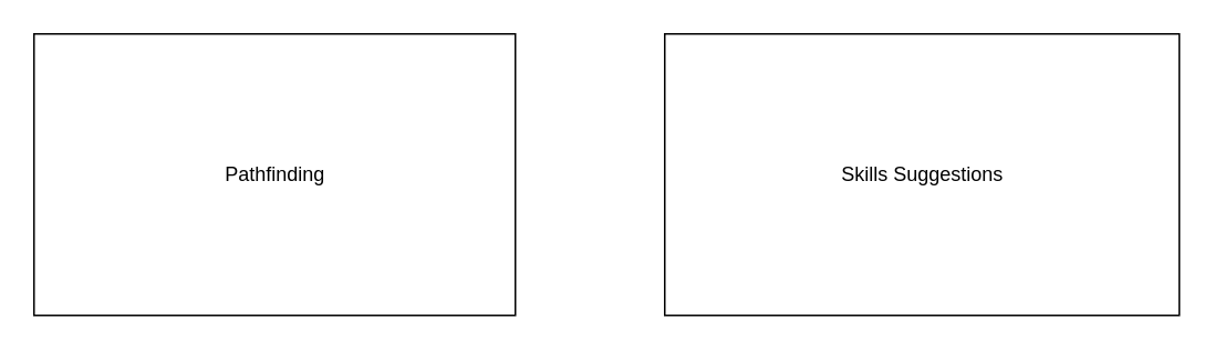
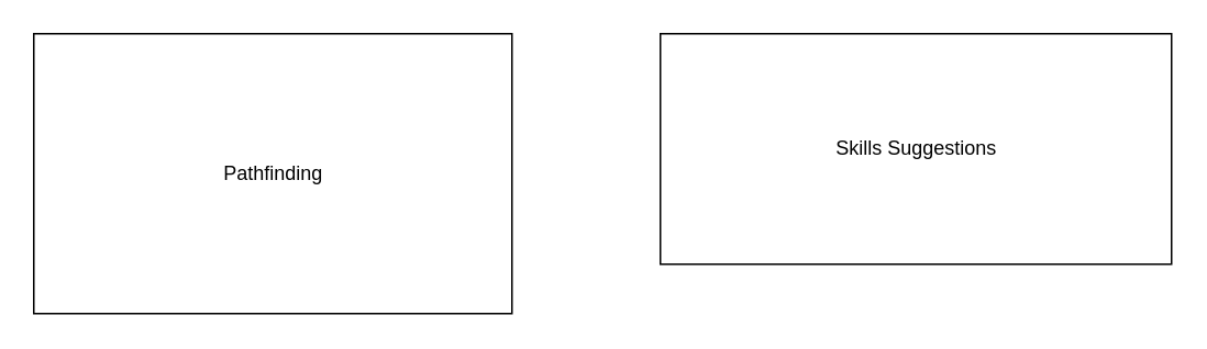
- <mxCell id="3" value="Skills Suggestions" style="html=1;" vertex="1" parent="1"><mxGeometry x="400" y="20" width="310" height="170" as="geometry" /></mxCell>
+ <mxCell id="3" value="Skills Suggestions" style="html=1;" vertex="1" parent="1"><mxGeometry x="400" y="20" width="310" height="140" as="geometry" /></mxCell>
